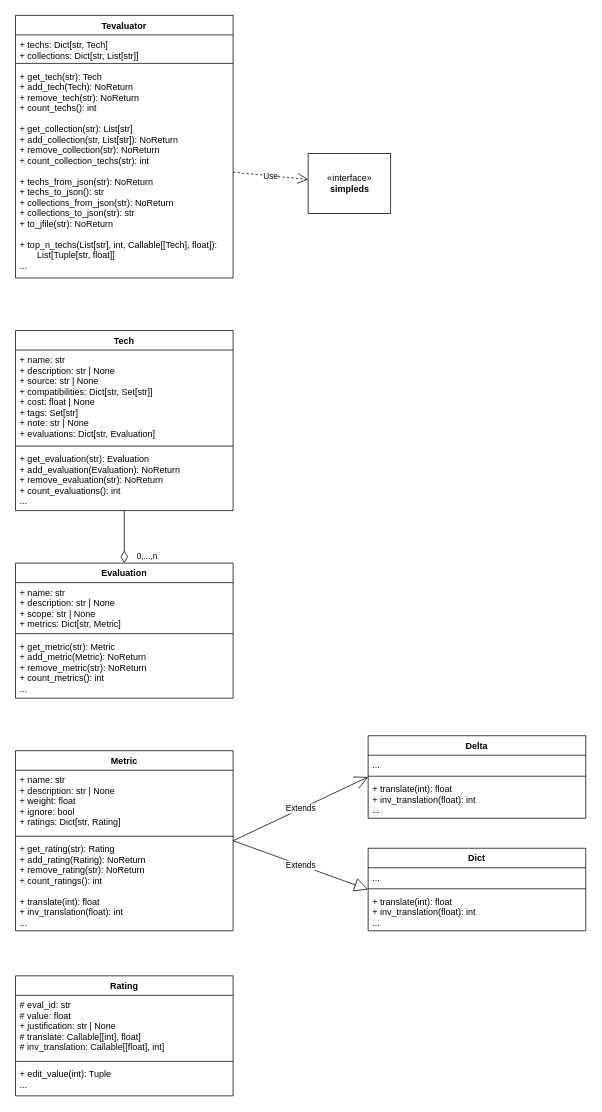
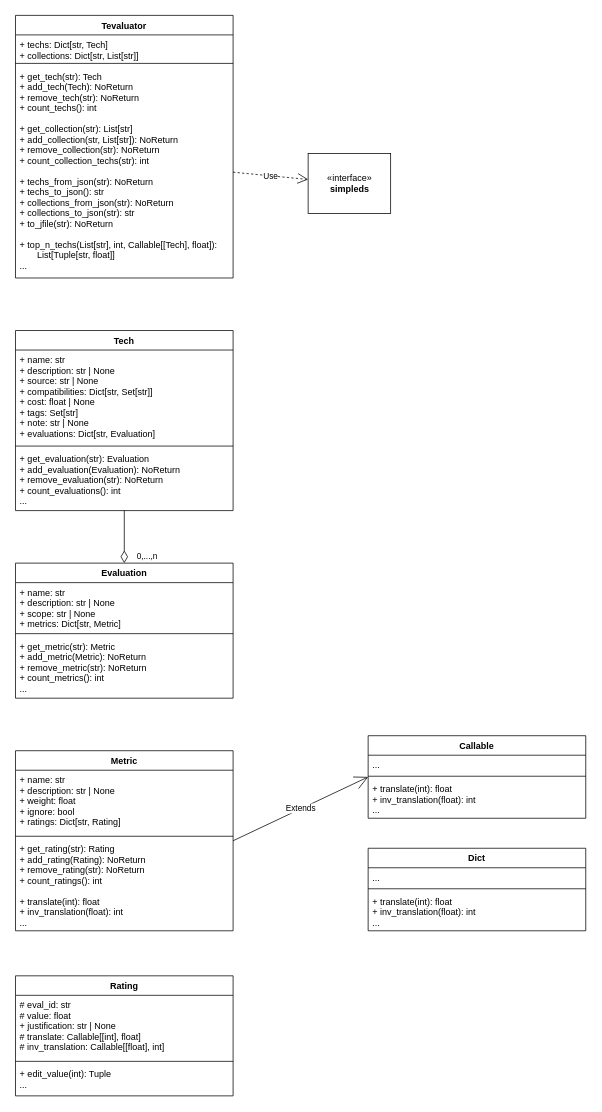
- <mxCell id="18" value="Delta" style="swimlane;fontStyle=1;align=center;verticalAlign=top;childLayout=stackLayout;horizontal=1;startSize=26;horizontalStack=0;resizeParent=1;resizeParentMax=0;resizeLast=0;collapsible=1;marginBottom=0;" vertex="1" parent="1"><mxGeometry x="490" y="980" width="290" height="110" as="geometry"><mxRectangle x="580" y="570" width="90" height="26" as="alternateBounds" /></mxGeometry></mxCell>
+ <mxCell id="18" value="Callable" style="swimlane;fontStyle=1;align=center;verticalAlign=top;childLayout=stackLayout;horizontal=1;startSize=26;horizontalStack=0;resizeParent=1;resizeParentMax=0;resizeLast=0;collapsible=1;marginBottom=0;" vertex="1" parent="1"><mxGeometry x="490" y="980" width="290" height="110" as="geometry"><mxRectangle x="580" y="570" width="90" height="26" as="alternateBounds" /></mxGeometry></mxCell>
- <mxCell id="26" value="Extends" style="endArrow=block;endSize=16;endFill=0;html=1;entryX=0;entryY=0.5;entryDx=0;entryDy=0;elbow=vertical;exitX=1;exitY=0.5;exitDx=0;exitDy=0;" edge="1" parent="1" target="22" source="31"><mxGeometry width="160" relative="1" as="geometry"><mxPoint x="360" y="1140" as="sourcePoint" /><mxPoint x="420" y="1070" as="targetPoint" /></mxGeometry></mxCell>
